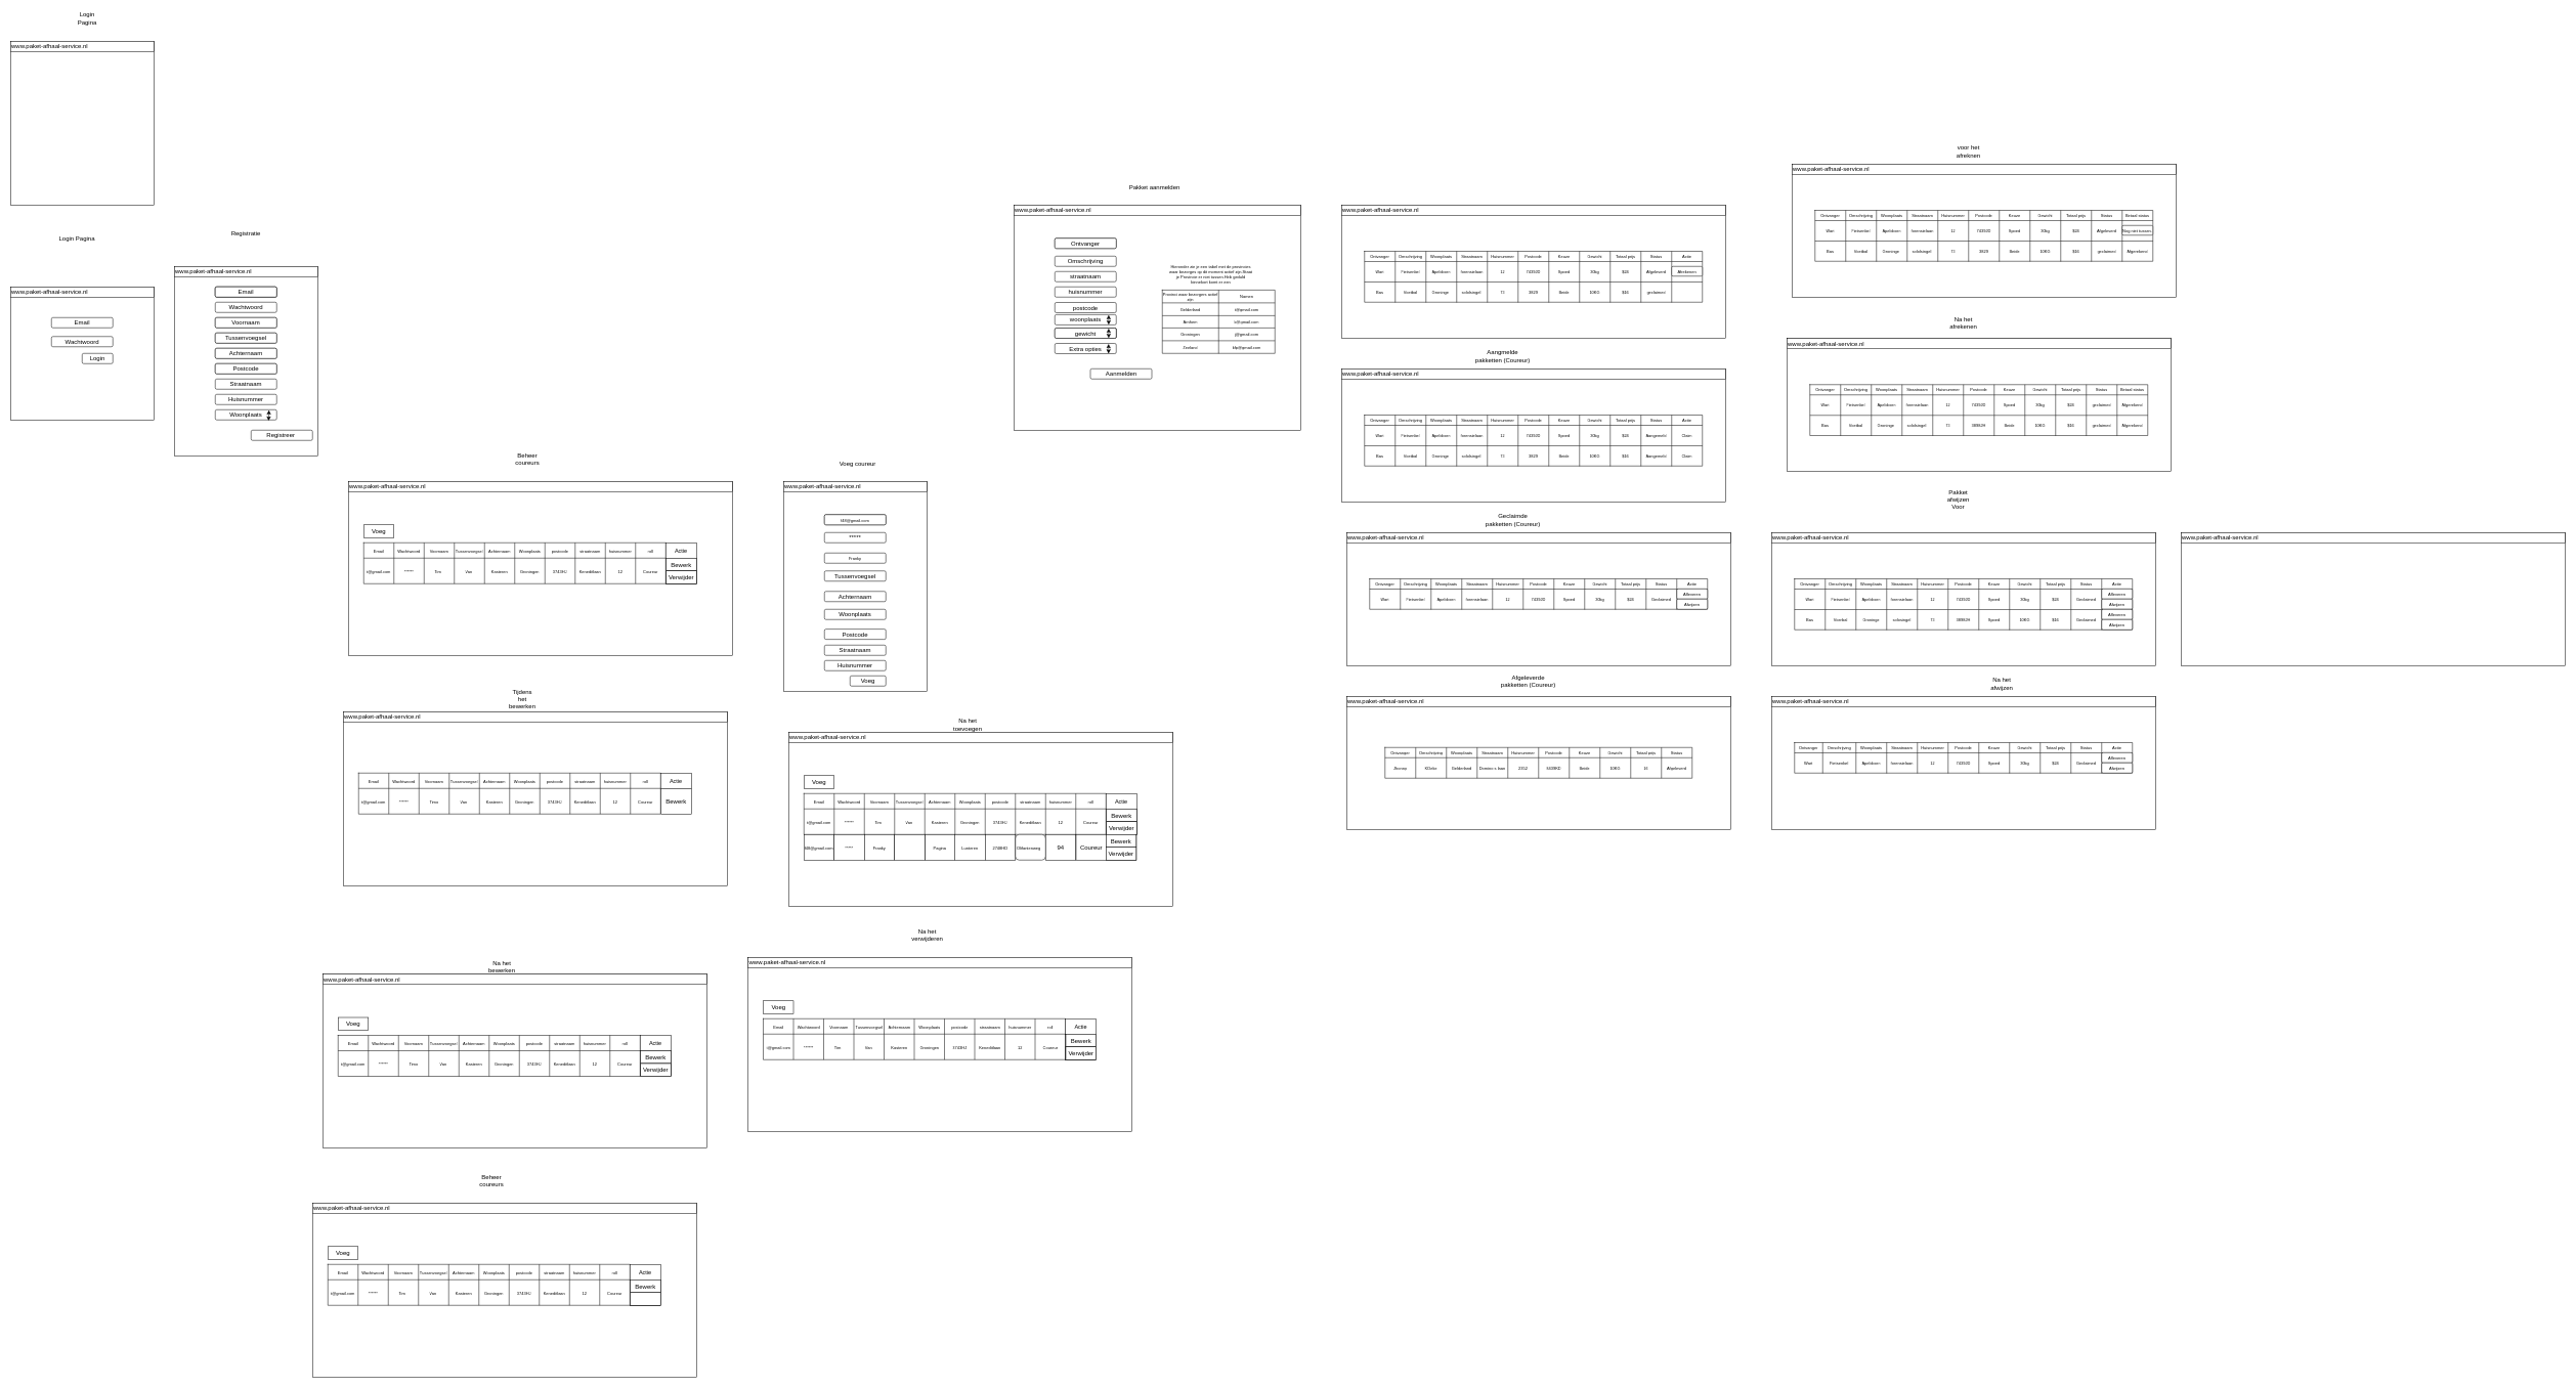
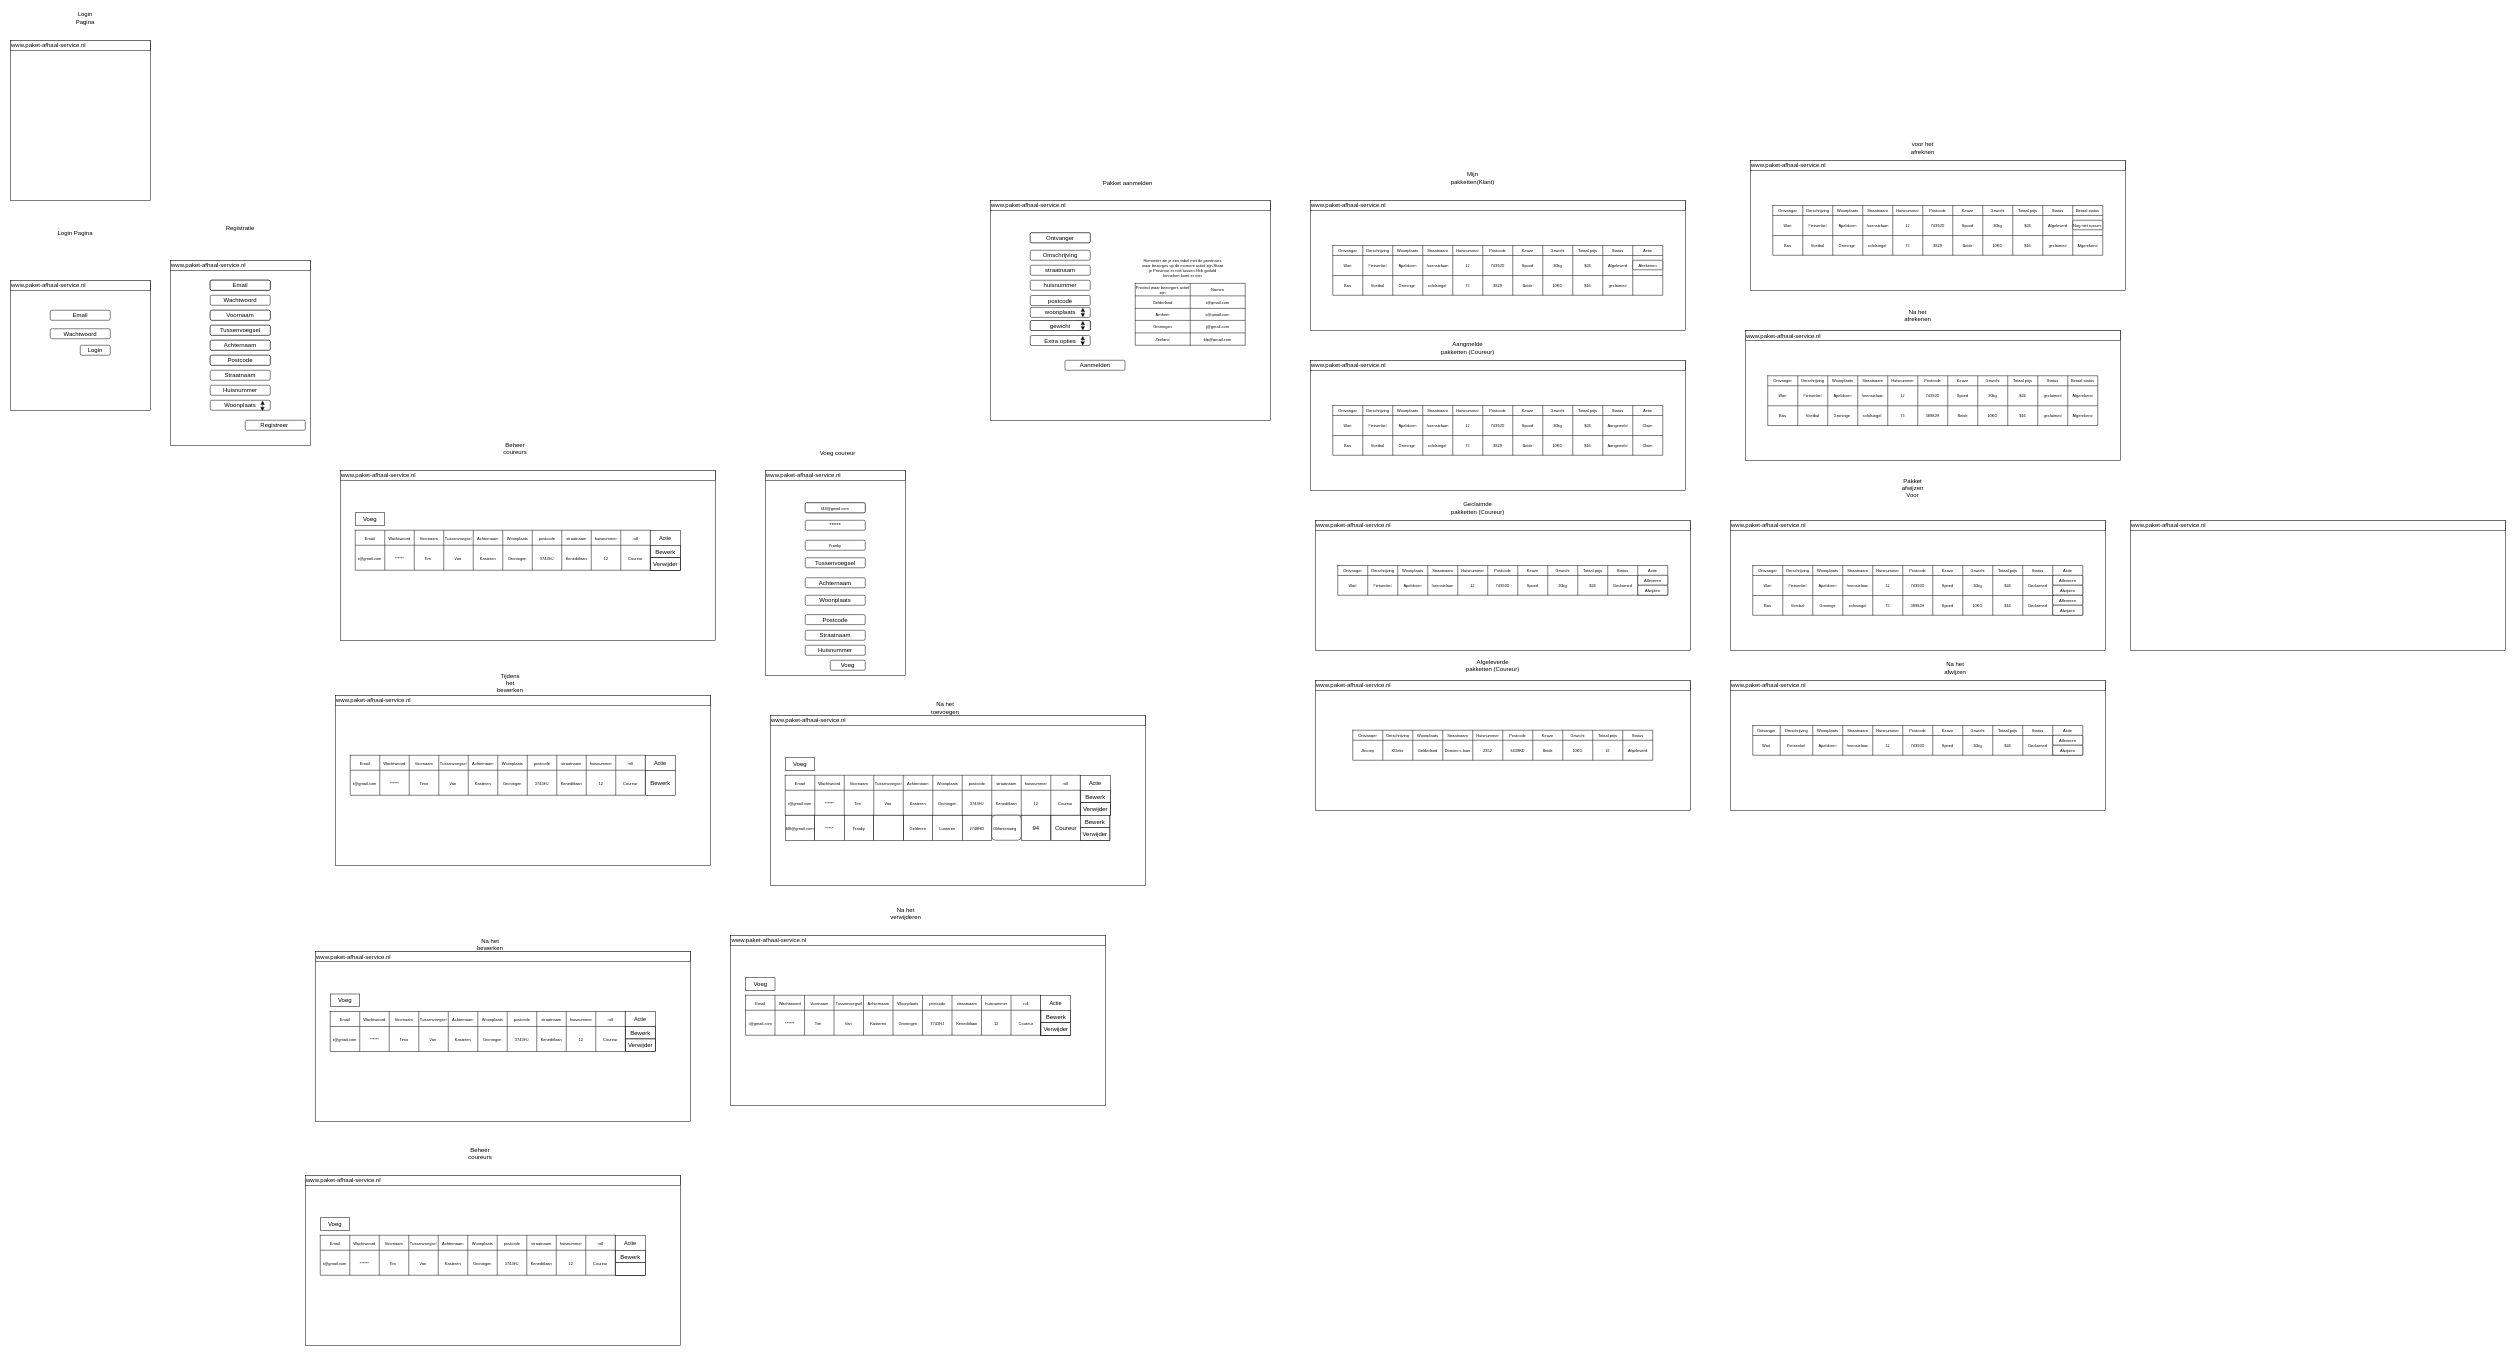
+ <mxCell id="256" value="Mijn pakketten(Klant)" style="text;html=1;strokeColor=none;fillColor=none;align=center;verticalAlign=middle;whiteSpace=wrap;rounded=0;" parent="1" vertex="1"><mxGeometry x="2890" y="340" width="110" height="30" as="geometry" /></mxCell>
- <mxCell id="153" value="&lt;font style=&quot;font-size: 8px&quot;&gt;Pagina&lt;/font&gt;" style="whiteSpace=wrap;html=1;fontSize=12;" parent="1" vertex="1"><mxGeometry x="1806" y="1630" width="59" height="50" as="geometry" /></mxCell>
+ <mxCell id="153" value="&lt;font style=&quot;font-size: 8px&quot;&gt;Gelderen&lt;/font&gt;" style="whiteSpace=wrap;html=1;fontSize=12;" parent="1" vertex="1"><mxGeometry x="1806" y="1630" width="59" height="50" as="geometry" /></mxCell>
